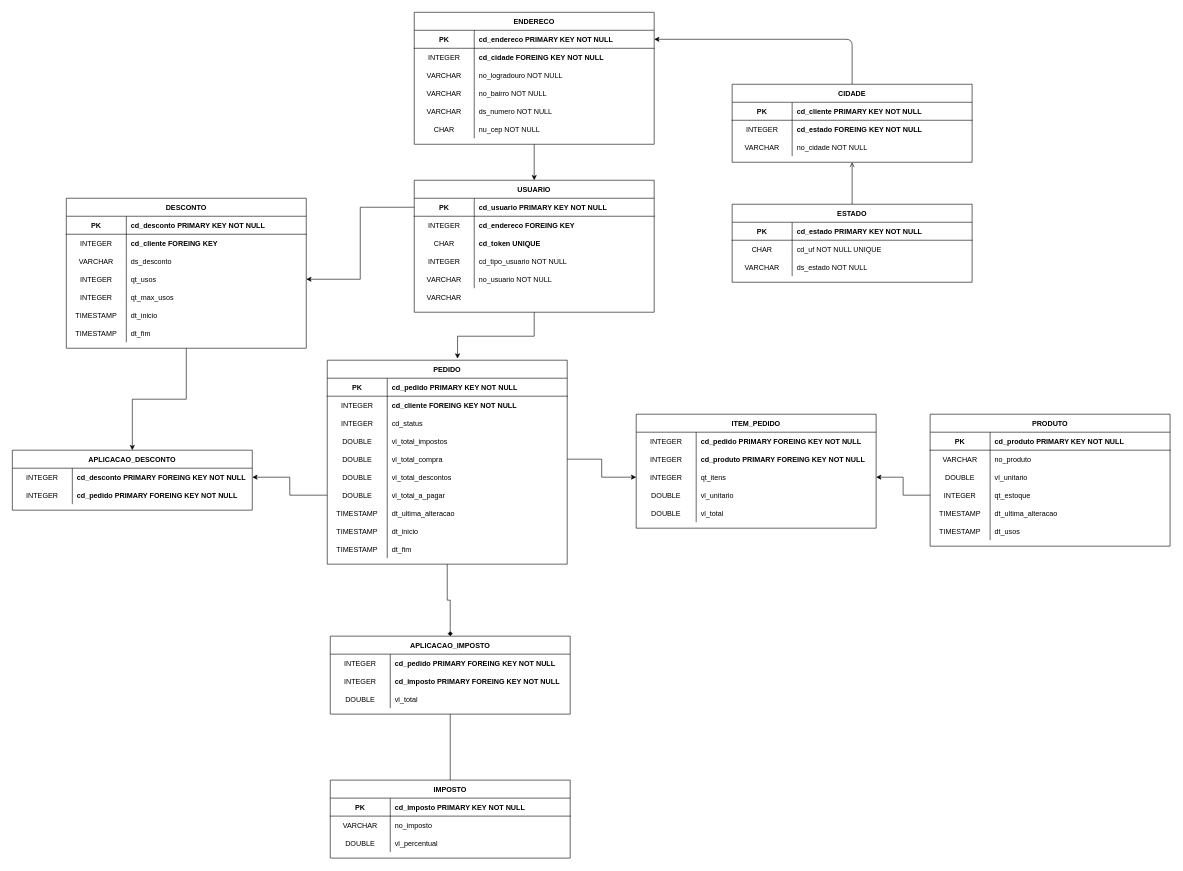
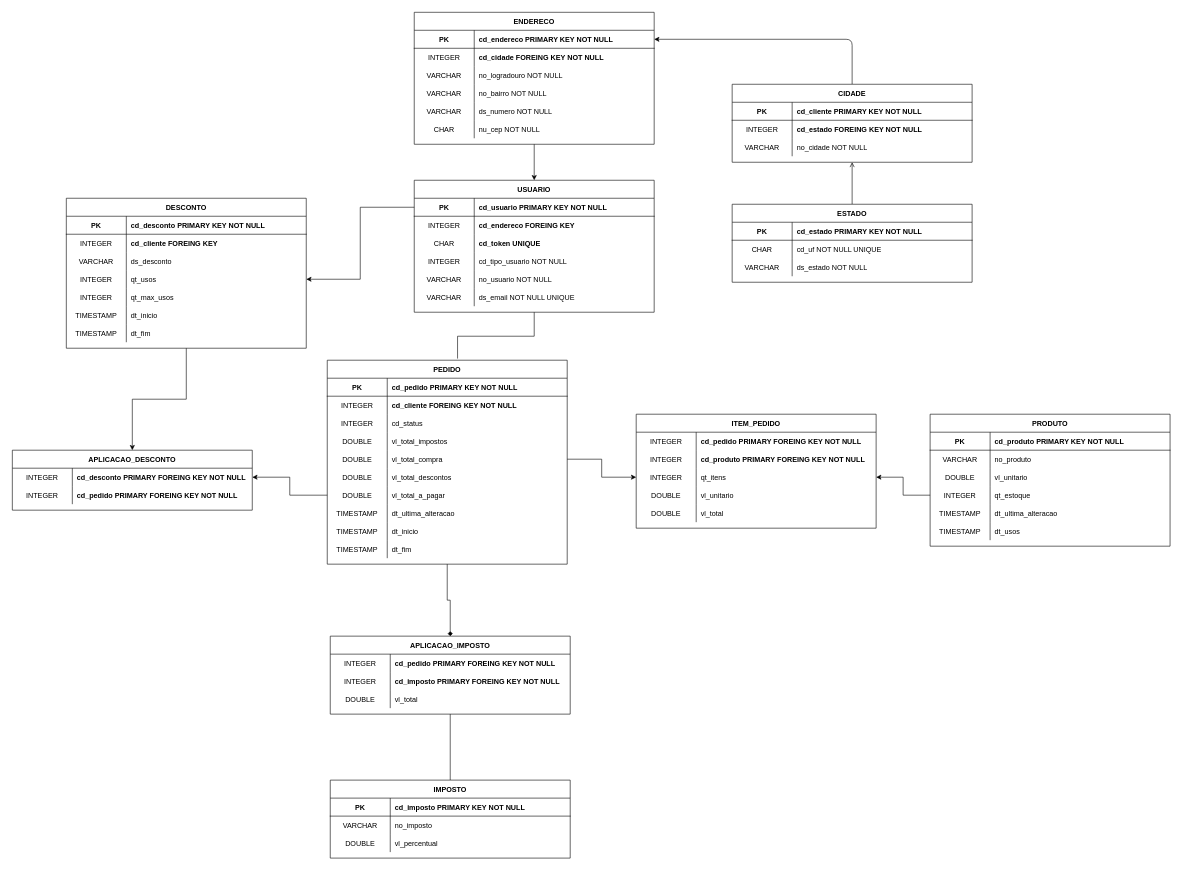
+ <mxCell id="111" value="ds_email NOT NULL UNIQUE" style="shape=partialRectangle;overflow=hidden;connectable=0;fillColor=none;top=0;left=0;bottom=0;right=0;align=left;spacingLeft=6;" parent="109" vertex="1"><mxGeometry x="100" width="300" height="30" as="geometry"><mxRectangle width="300" height="30" as="alternateBounds" /></mxGeometry></mxCell>
- <mxCell id="92" style="edgeStyle=orthogonalEdgeStyle;rounded=0;orthogonalLoop=1;jettySize=auto;html=1;entryX=0.543;entryY=-0.008;entryDx=0;entryDy=0;entryPerimeter=0;" parent="1" source="93" target="3" edge="1"><mxGeometry relative="1" as="geometry" /></mxCell>
+ <mxCell id="92" style="edgeStyle=orthogonalEdgeStyle;rounded=0;orthogonalLoop=1;jettySize=auto;html=1;entryX=0.543;entryY=-0.008;entryDx=0;entryDy=0;entryPerimeter=0;endArrow=none;" parent="1" source="93" target="3" edge="1"><mxGeometry relative="1" as="geometry" /></mxCell>
